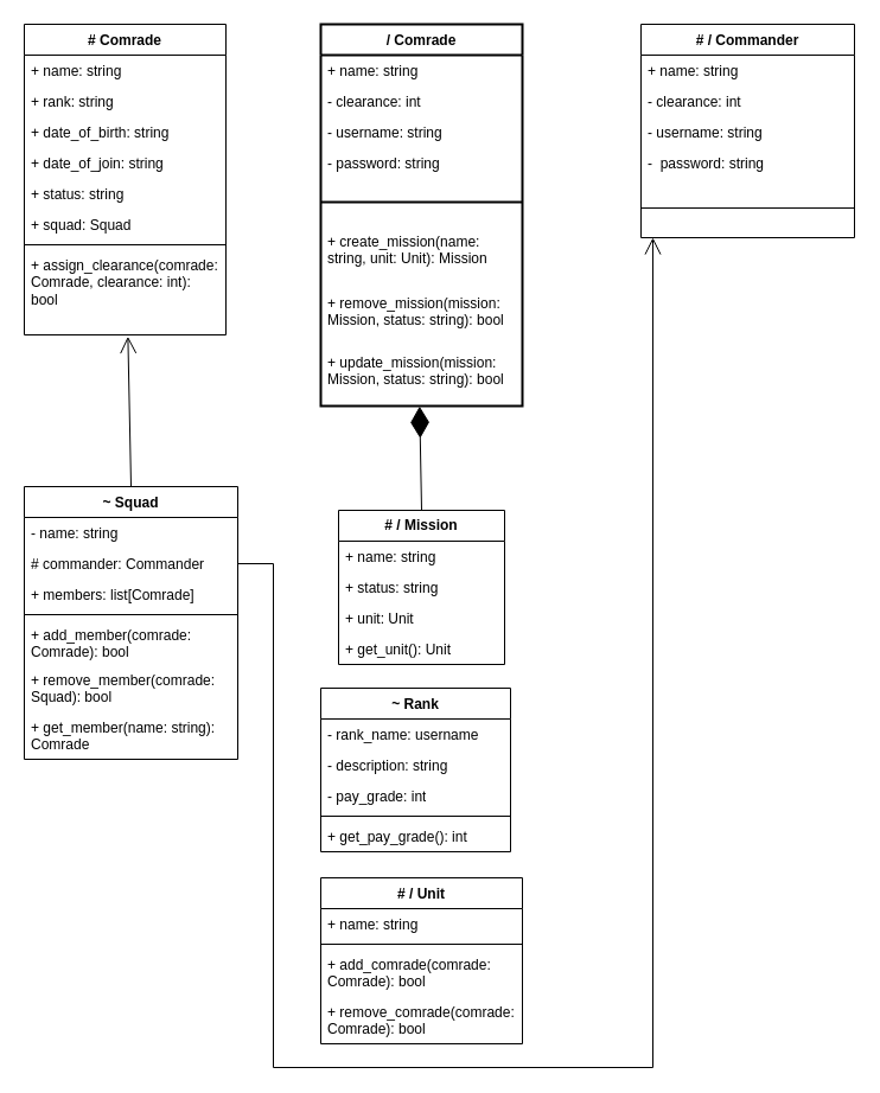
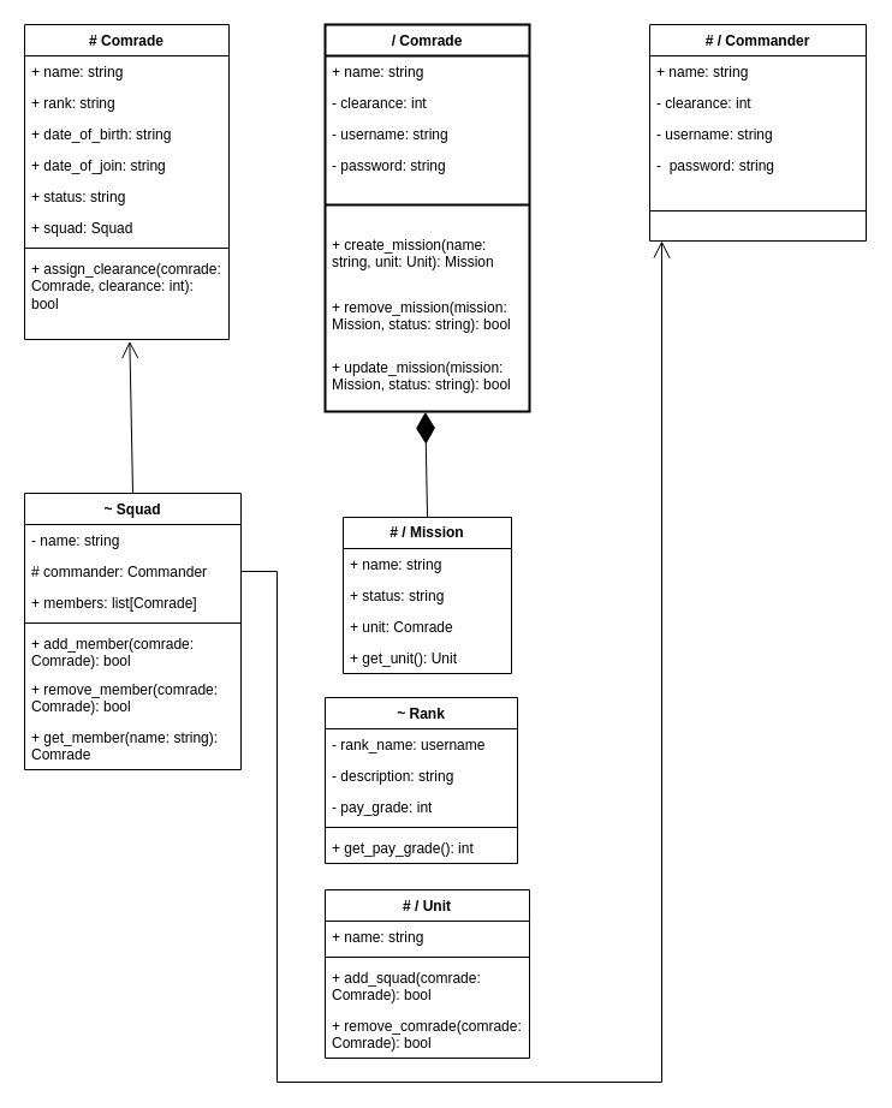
- <mxCell id="29" value="+ unit: Unit" style="text;strokeColor=none;fillColor=none;align=left;verticalAlign=top;spacingLeft=4;spacingRight=4;overflow=hidden;rotatable=0;points=[[0,0.5],[1,0.5]];portConstraint=eastwest;whiteSpace=wrap;html=1;" vertex="1" parent="26"><mxGeometry y="78" width="140" height="26" as="geometry" /></mxCell>
+ <mxCell id="29" value="+ unit: Comrade" style="text;strokeColor=none;fillColor=none;align=left;verticalAlign=top;spacingLeft=4;spacingRight=4;overflow=hidden;rotatable=0;points=[[0,0.5],[1,0.5]];portConstraint=eastwest;whiteSpace=wrap;html=1;" vertex="1" parent="26"><mxGeometry y="78" width="140" height="26" as="geometry" /></mxCell>
- <mxCell id="37" value="+ remove_member(comrade: Squad): bool" style="text;strokeColor=none;fillColor=none;align=left;verticalAlign=top;spacingLeft=4;spacingRight=4;overflow=hidden;rotatable=0;points=[[0,0.5],[1,0.5]];portConstraint=eastwest;whiteSpace=wrap;html=1;" vertex="1" parent="31"><mxGeometry y="150" width="180" height="40" as="geometry" /></mxCell>
+ <mxCell id="37" value="+ remove_member(comrade: Comrade): bool" style="text;strokeColor=none;fillColor=none;align=left;verticalAlign=top;spacingLeft=4;spacingRight=4;overflow=hidden;rotatable=0;points=[[0,0.5],[1,0.5]];portConstraint=eastwest;whiteSpace=wrap;html=1;" vertex="1" parent="31"><mxGeometry y="150" width="180" height="40" as="geometry" /></mxCell>
- <mxCell id="50" value="+ add_comrade(comrade: Comrade): bool" style="text;strokeColor=none;fillColor=none;align=left;verticalAlign=top;spacingLeft=4;spacingRight=4;overflow=hidden;rotatable=0;points=[[0,0.5],[1,0.5]];portConstraint=eastwest;whiteSpace=wrap;html=1;" vertex="1" parent="47"><mxGeometry y="60" width="170" height="40" as="geometry" /></mxCell>
+ <mxCell id="50" value="+ add_squad(comrade: Comrade): bool" style="text;strokeColor=none;fillColor=none;align=left;verticalAlign=top;spacingLeft=4;spacingRight=4;overflow=hidden;rotatable=0;points=[[0,0.5],[1,0.5]];portConstraint=eastwest;whiteSpace=wrap;html=1;" vertex="1" parent="47"><mxGeometry y="60" width="170" height="40" as="geometry" /></mxCell>
